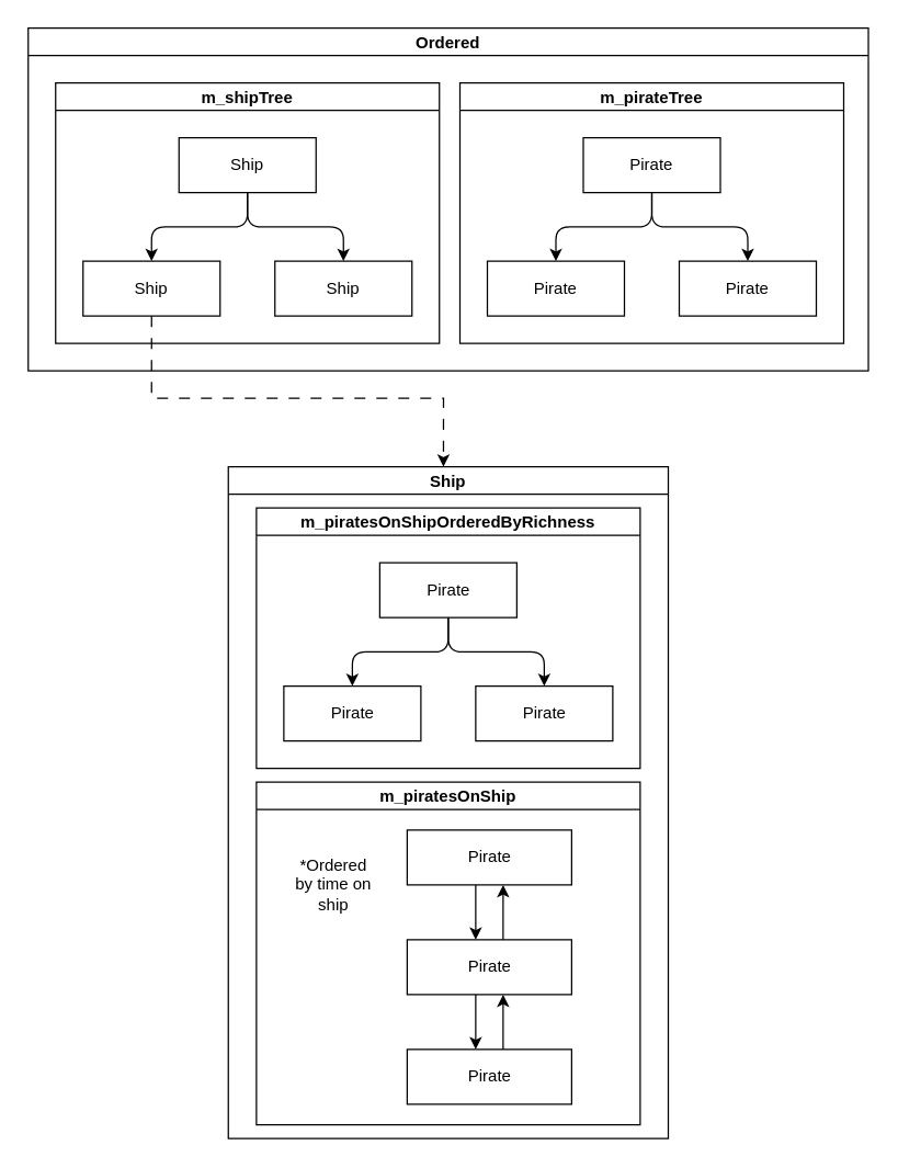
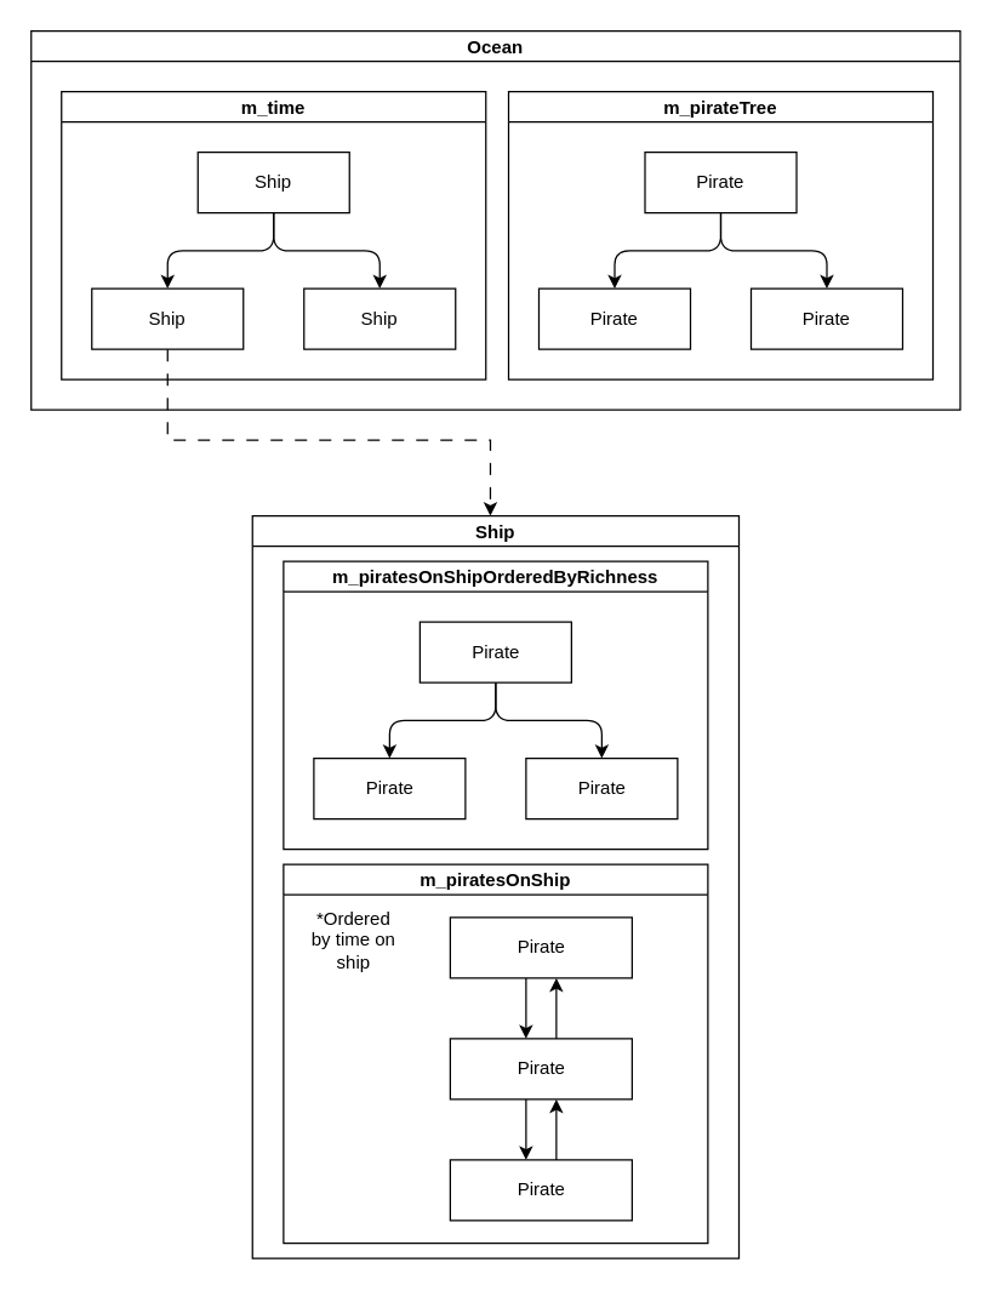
- <mxCell id="2" value="Ordered" style="swimlane;startSize=20;horizontal=1;childLayout=treeLayout;horizontalTree=0;sortEdges=1;resizable=0;containerType=tree;fontSize=12;" vertex="1" parent="1"><mxGeometry x="20" y="20" width="613" height="250" as="geometry" /></mxCell>
+ <mxCell id="2" value="Ocean" style="swimlane;startSize=20;horizontal=1;childLayout=treeLayout;horizontalTree=0;sortEdges=1;resizable=0;containerType=tree;fontSize=12;" vertex="1" parent="1"><mxGeometry x="20" y="20" width="613" height="250" as="geometry" /></mxCell>
- <mxCell id="3" value="m_shipTree" style="swimlane;startSize=20;horizontal=1;childLayout=treeLayout;horizontalTree=0;sortEdges=1;resizable=0;containerType=tree;fontSize=12;" vertex="1" parent="2"><mxGeometry x="20" y="40" width="280" height="190" as="geometry" /></mxCell>
+ <mxCell id="3" value="m_time" style="swimlane;startSize=20;horizontal=1;childLayout=treeLayout;horizontalTree=0;sortEdges=1;resizable=0;containerType=tree;fontSize=12;" vertex="1" parent="2"><mxGeometry x="20" y="40" width="280" height="190" as="geometry" /></mxCell>
- <mxCell id="30" value="*Ordered by time on ship" style="text;html=1;align=center;verticalAlign=middle;whiteSpace=wrap;rounded=0;" vertex="1" parent="22"><mxGeometry x="26.5" y="60" width="60" height="30" as="geometry" /></mxCell>
+ <mxCell id="30" value="*Ordered by time on ship" style="text;html=1;align=center;verticalAlign=middle;whiteSpace=wrap;rounded=0;" vertex="1" parent="22"><mxGeometry x="16.5" y="35" width="60" height="30" as="geometry" /></mxCell>
